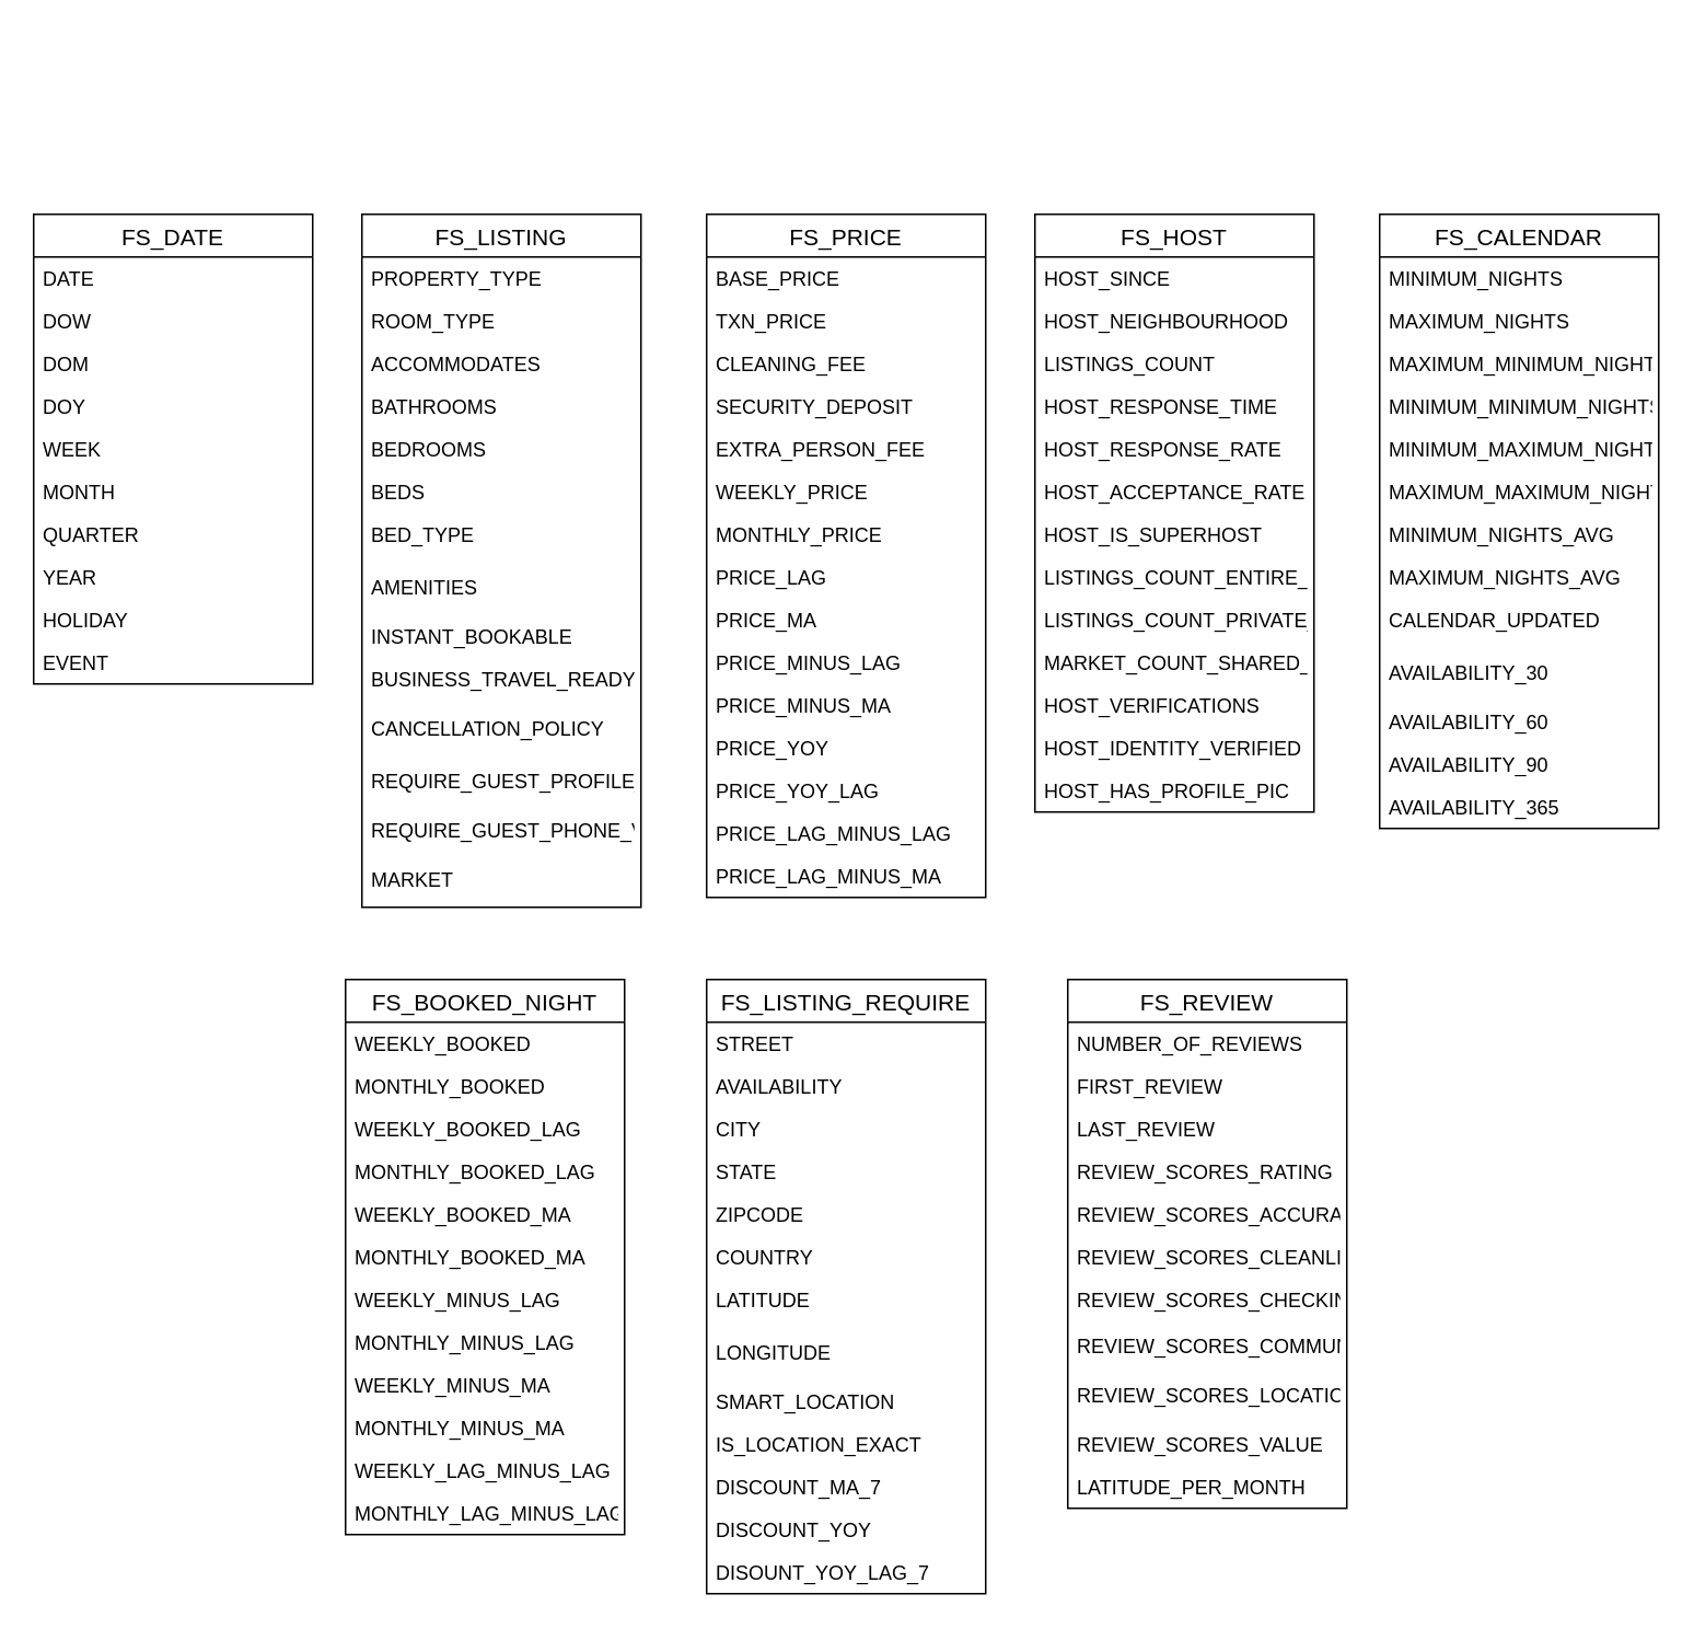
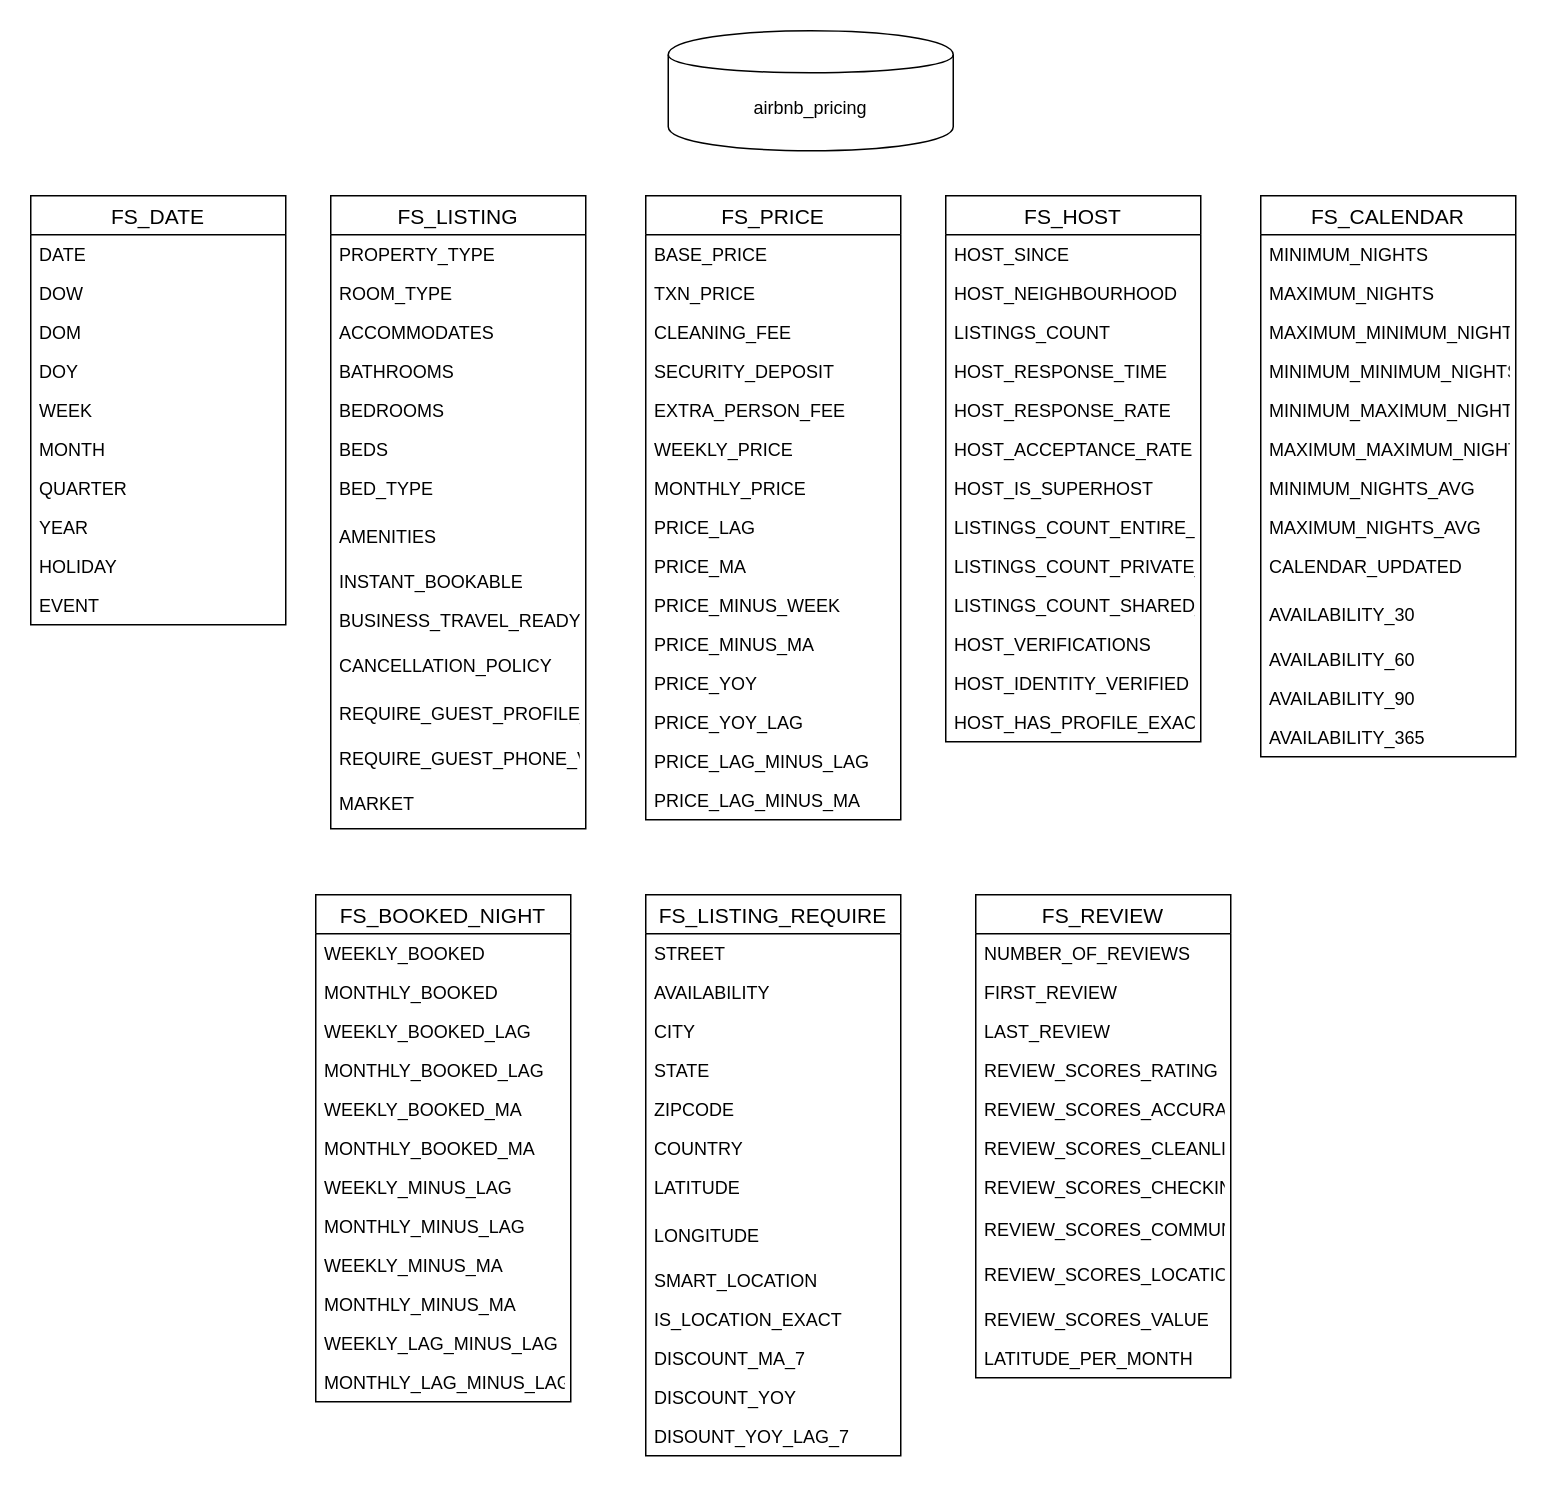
+ <mxCell id="2" value="airbnb_pricing" style="shape=cylinder;whiteSpace=wrap;html=1;boundedLbl=1;backgroundOutline=1;" parent="1" vertex="1"><mxGeometry x="445" y="20" width="190" height="80" as="geometry" /></mxCell>
- <mxCell id="53" value="PRICE_MINUS_LAG" style="text;strokeColor=none;fillColor=none;spacingLeft=4;spacingRight=4;overflow=hidden;rotatable=0;points=[[0,0.5],[1,0.5]];portConstraint=eastwest;fontSize=12;" vertex="1" parent="43"><mxGeometry y="260" width="170" height="26" as="geometry" /></mxCell>
+ <mxCell id="53" value="PRICE_MINUS_WEEK" style="text;strokeColor=none;fillColor=none;spacingLeft=4;spacingRight=4;overflow=hidden;rotatable=0;points=[[0,0.5],[1,0.5]];portConstraint=eastwest;fontSize=12;" vertex="1" parent="43"><mxGeometry y="260" width="170" height="26" as="geometry" /></mxCell>
- <mxCell id="39" value="MARKET_COUNT_SHARED_ROOMS" style="text;strokeColor=none;fillColor=none;spacingLeft=4;spacingRight=4;overflow=hidden;rotatable=0;points=[[0,0.5],[1,0.5]];portConstraint=eastwest;fontSize=12;" vertex="1" parent="29"><mxGeometry y="260" width="170" height="26" as="geometry" /></mxCell>
+ <mxCell id="39" value="LISTINGS_COUNT_SHARED_ROOMS" style="text;strokeColor=none;fillColor=none;spacingLeft=4;spacingRight=4;overflow=hidden;rotatable=0;points=[[0,0.5],[1,0.5]];portConstraint=eastwest;fontSize=12;" vertex="1" parent="29"><mxGeometry y="260" width="170" height="26" as="geometry" /></mxCell>
- <mxCell id="42" value="HOST_HAS_PROFILE_PIC" style="text;strokeColor=none;fillColor=none;spacingLeft=4;spacingRight=4;overflow=hidden;rotatable=0;points=[[0,0.5],[1,0.5]];portConstraint=eastwest;fontSize=12;" vertex="1" parent="29"><mxGeometry y="338" width="170" height="26" as="geometry" /></mxCell>
+ <mxCell id="42" value="HOST_HAS_PROFILE_EXACT" style="text;strokeColor=none;fillColor=none;spacingLeft=4;spacingRight=4;overflow=hidden;rotatable=0;points=[[0,0.5],[1,0.5]];portConstraint=eastwest;fontSize=12;" vertex="1" parent="29"><mxGeometry y="338" width="170" height="26" as="geometry" /></mxCell>
